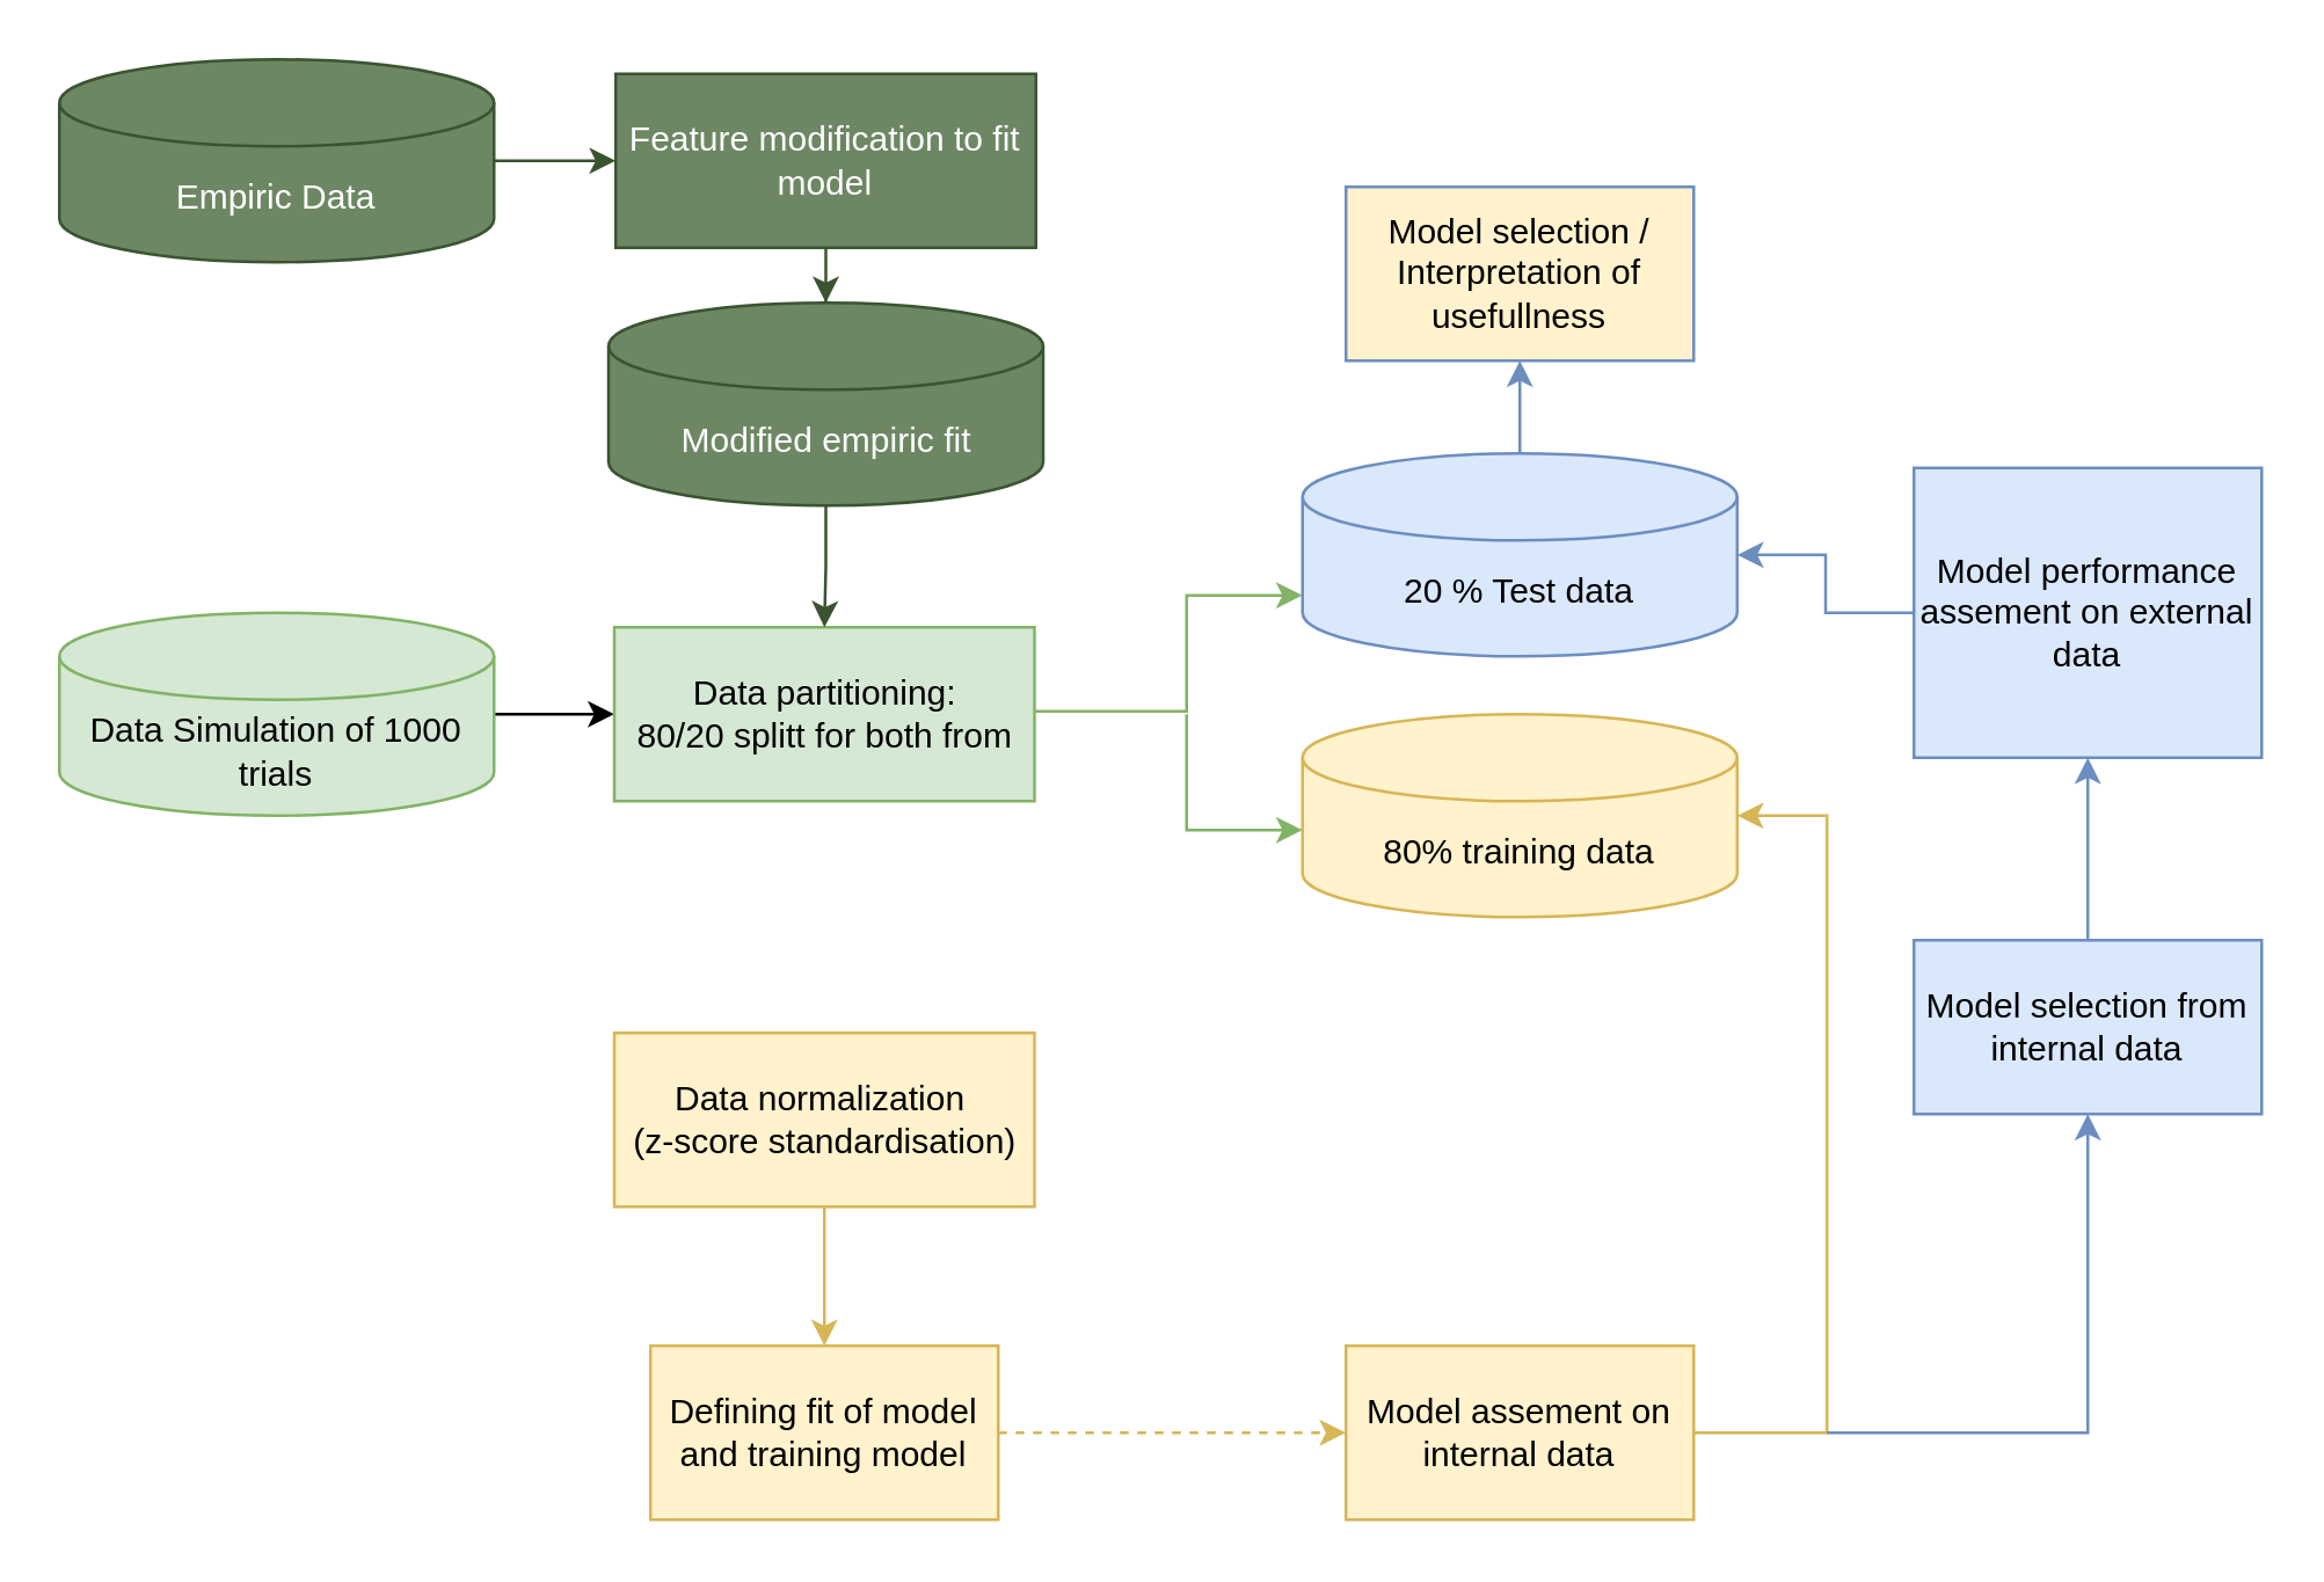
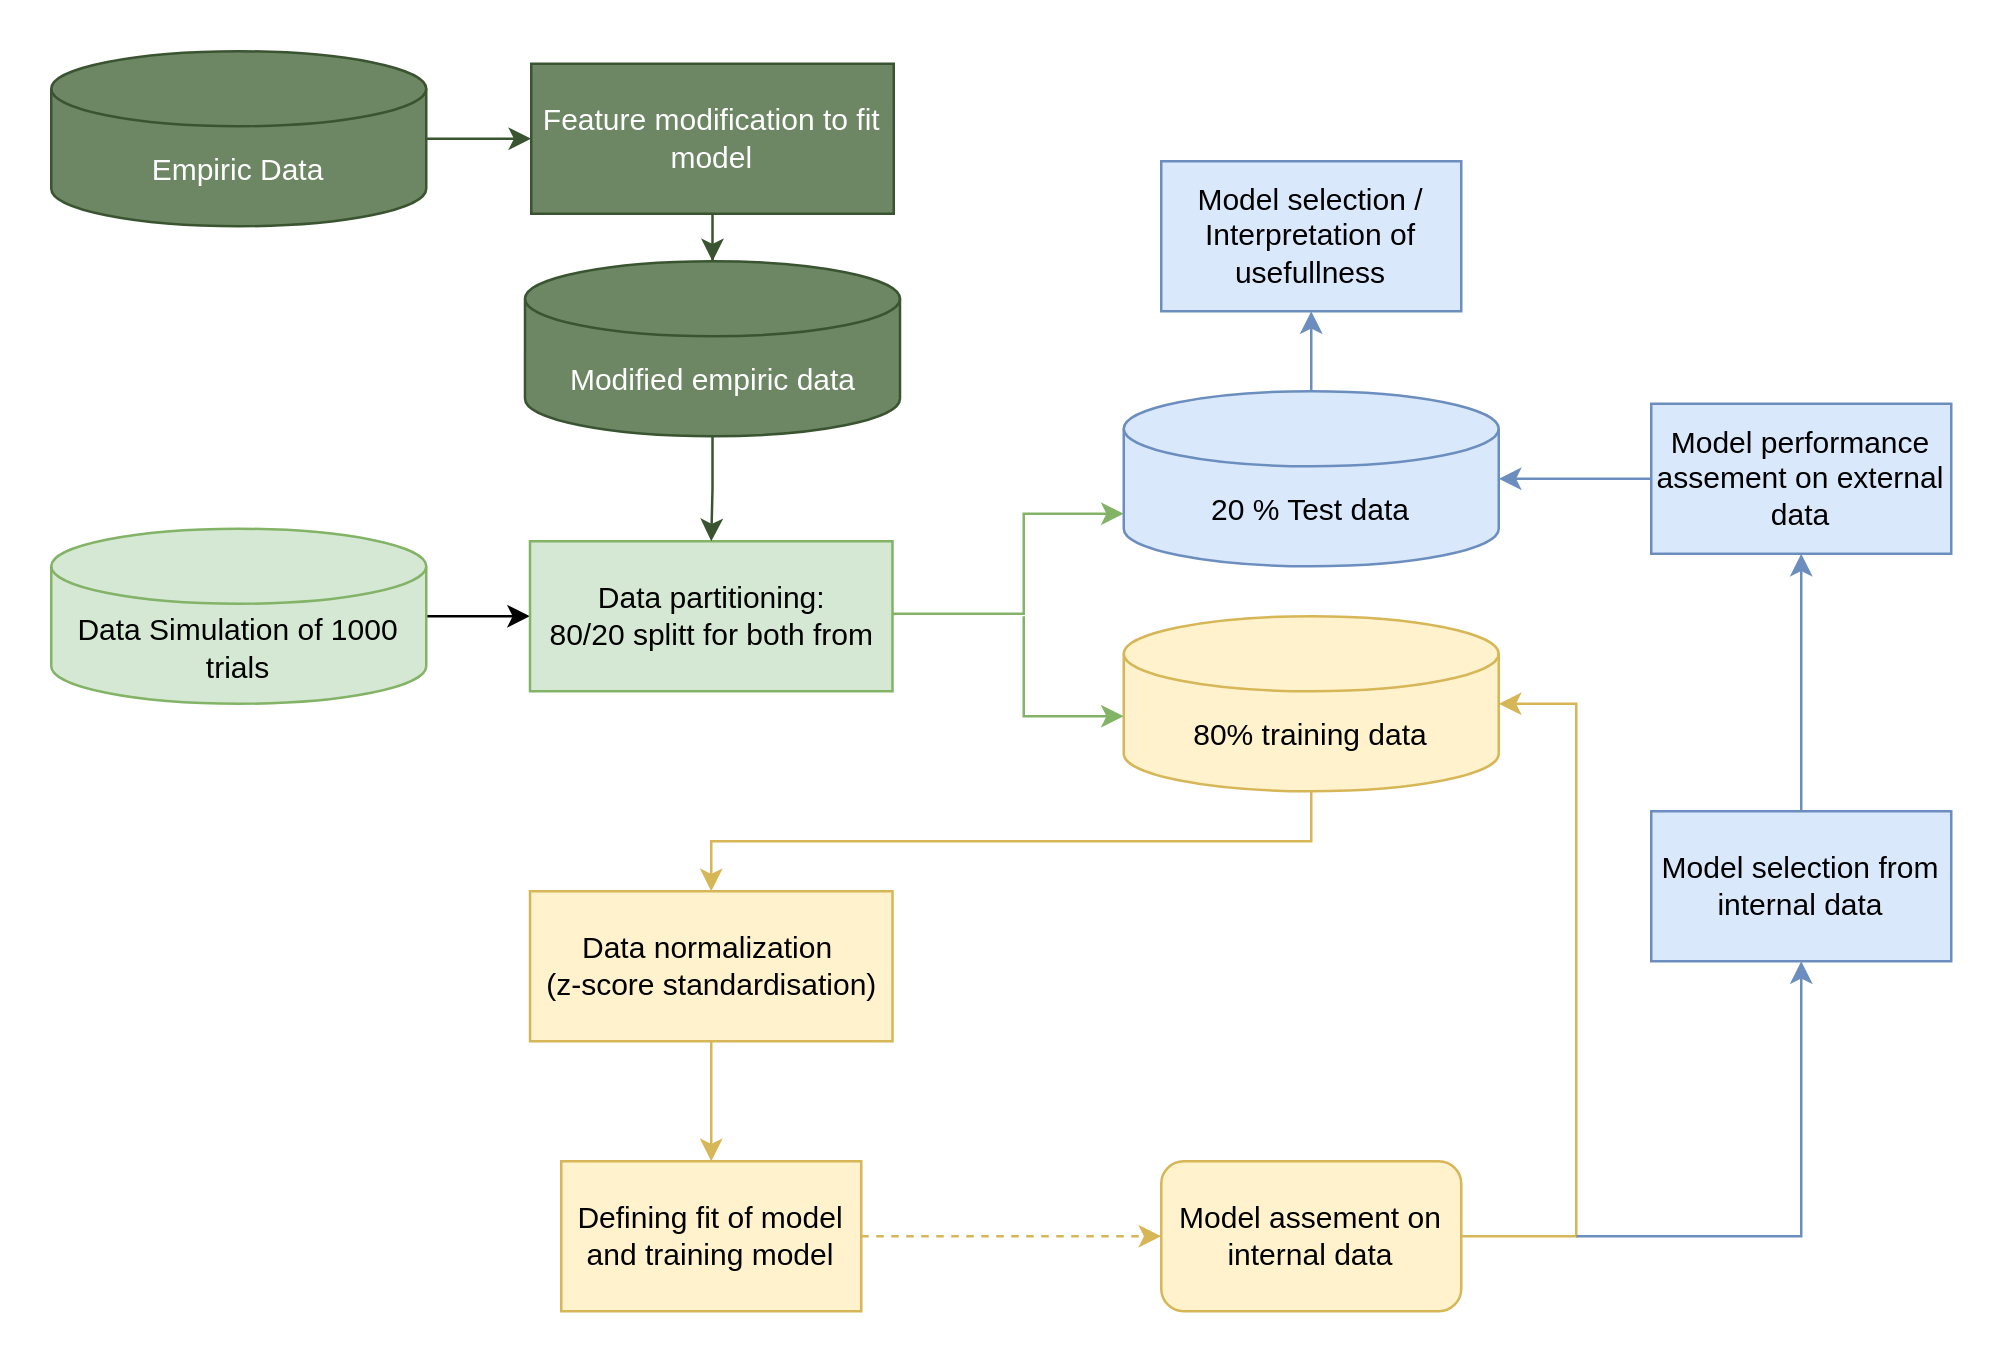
- <mxCell id="15" value="Model selection / Interpretation of usefullness" style="whiteSpace=wrap;html=1;fillColor=#fff2cc;strokeColor=#6c8ebf;" vertex="1" parent="1"><mxGeometry x="464" y="64" width="120" height="60" as="geometry" /></mxCell>
+ <mxCell id="15" value="Model selection / Interpretation of usefullness" style="whiteSpace=wrap;html=1;fillColor=#dae8fc;strokeColor=#6c8ebf;" vertex="1" parent="1"><mxGeometry x="464" y="64" width="120" height="60" as="geometry" /></mxCell>
- <mxCell id="28" value="Modified empiric fit" style="shape=cylinder3;whiteSpace=wrap;html=1;boundedLbl=1;backgroundOutline=1;size=15;fillColor=#6d8764;strokeColor=#3A5431;fontColor=#ffffff;" vertex="1" parent="1"><mxGeometry x="209.5" y="104" width="150" height="70" as="geometry" /></mxCell>
+ <mxCell id="28" value="Modified empiric data" style="shape=cylinder3;whiteSpace=wrap;html=1;boundedLbl=1;backgroundOutline=1;size=15;fillColor=#6d8764;strokeColor=#3A5431;fontColor=#ffffff;" vertex="1" parent="1"><mxGeometry x="209.5" y="104" width="150" height="70" as="geometry" /></mxCell>
- <mxCell id="17" value="Model performance assement on external data" style="rounded=0;whiteSpace=wrap;html=1;fillColor=#dae8fc;strokeColor=#6c8ebf;" vertex="1" parent="1"><mxGeometry x="660" y="161" width="120" height="100" as="geometry" /></mxCell>
+ <mxCell id="17" value="Model performance assement on external data" style="rounded=0;whiteSpace=wrap;html=1;fillColor=#dae8fc;strokeColor=#6c8ebf;" vertex="1" parent="1"><mxGeometry x="660" y="161" width="120" height="60" as="geometry" /></mxCell>
+ <mxCell id="4" value="" style="edgeStyle=orthogonalEdgeStyle;rounded=0;orthogonalLoop=1;jettySize=auto;html=1;exitX=0.5;exitY=1;exitDx=0;exitDy=0;exitPerimeter=0;fillColor=#fff2cc;strokeColor=#d6b656;" edge="1" parent="1" source="9" target="12"><mxGeometry relative="1" as="geometry" /></mxCell>
- <mxCell id="19" value="Model assement on internal data" style="rounded=0;whiteSpace=wrap;html=1;fillColor=#fff2cc;strokeColor=#d6b656;" vertex="1" parent="1"><mxGeometry x="464" y="464" width="120" height="60" as="geometry" /></mxCell>
+ <mxCell id="19" value="Model assement on internal data" style="whiteSpace=wrap;html=1;fillColor=#fff2cc;strokeColor=#d6b656;rounded=1;" vertex="1" parent="1"><mxGeometry x="464" y="464" width="120" height="60" as="geometry" /></mxCell>
